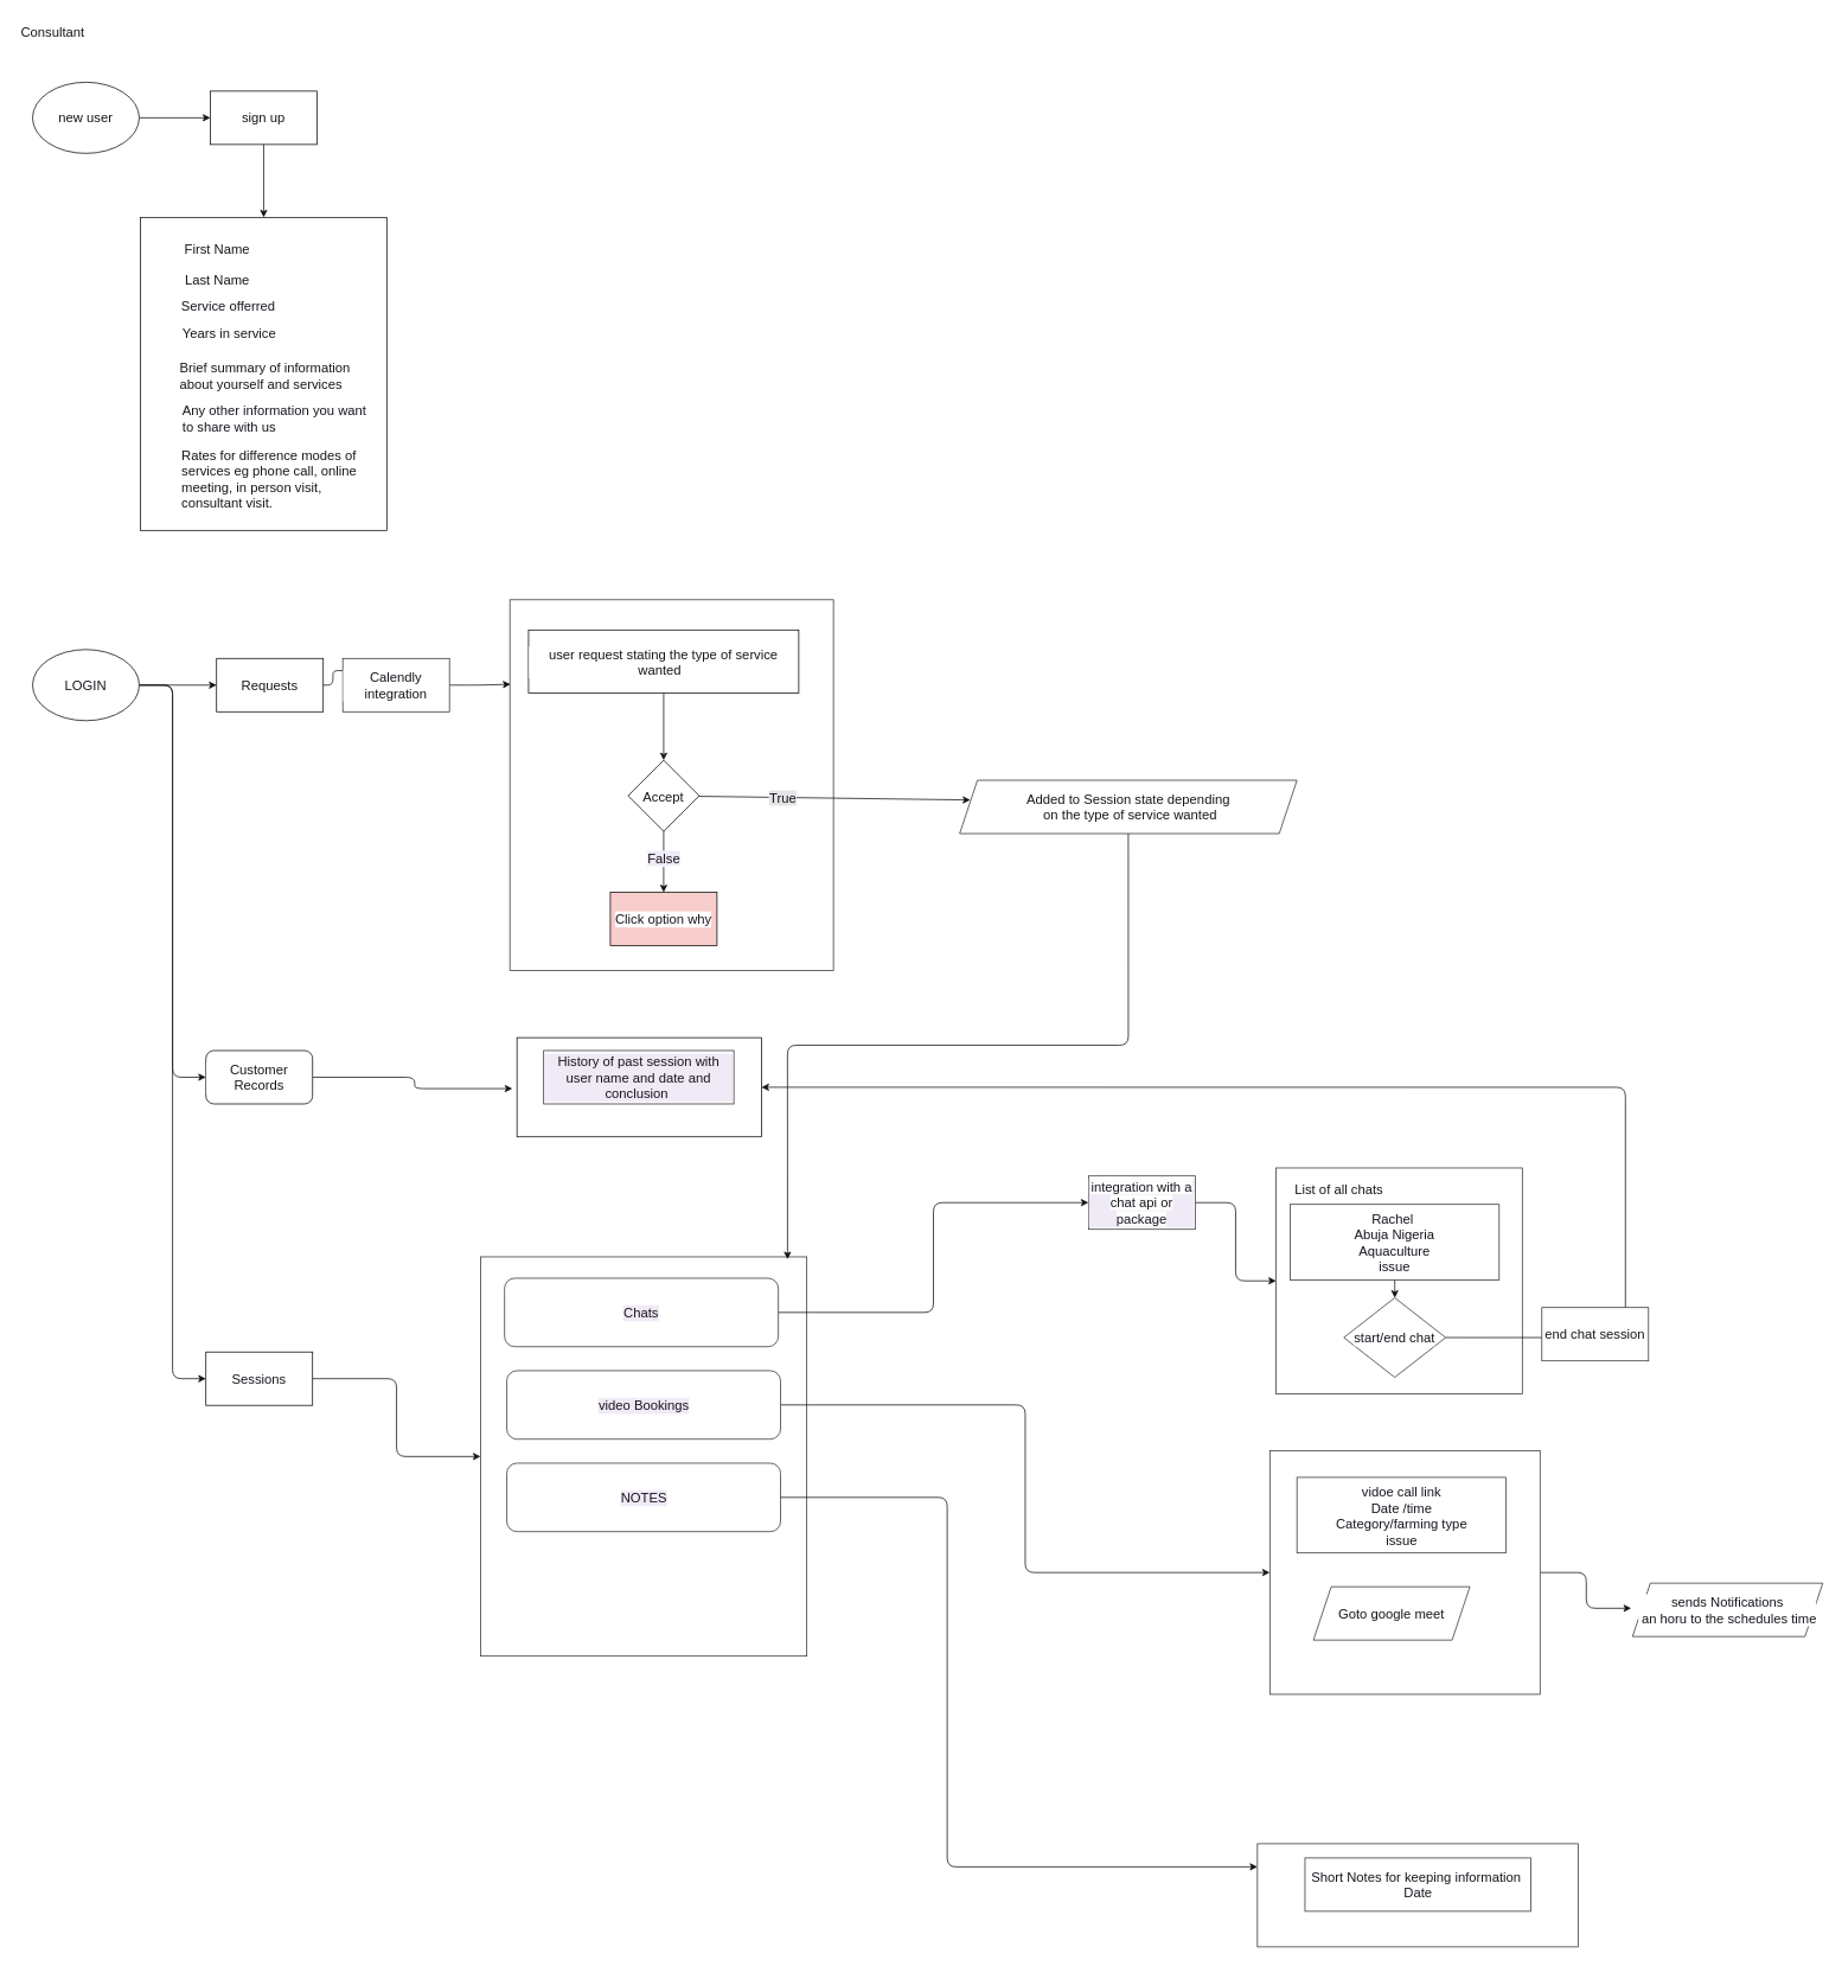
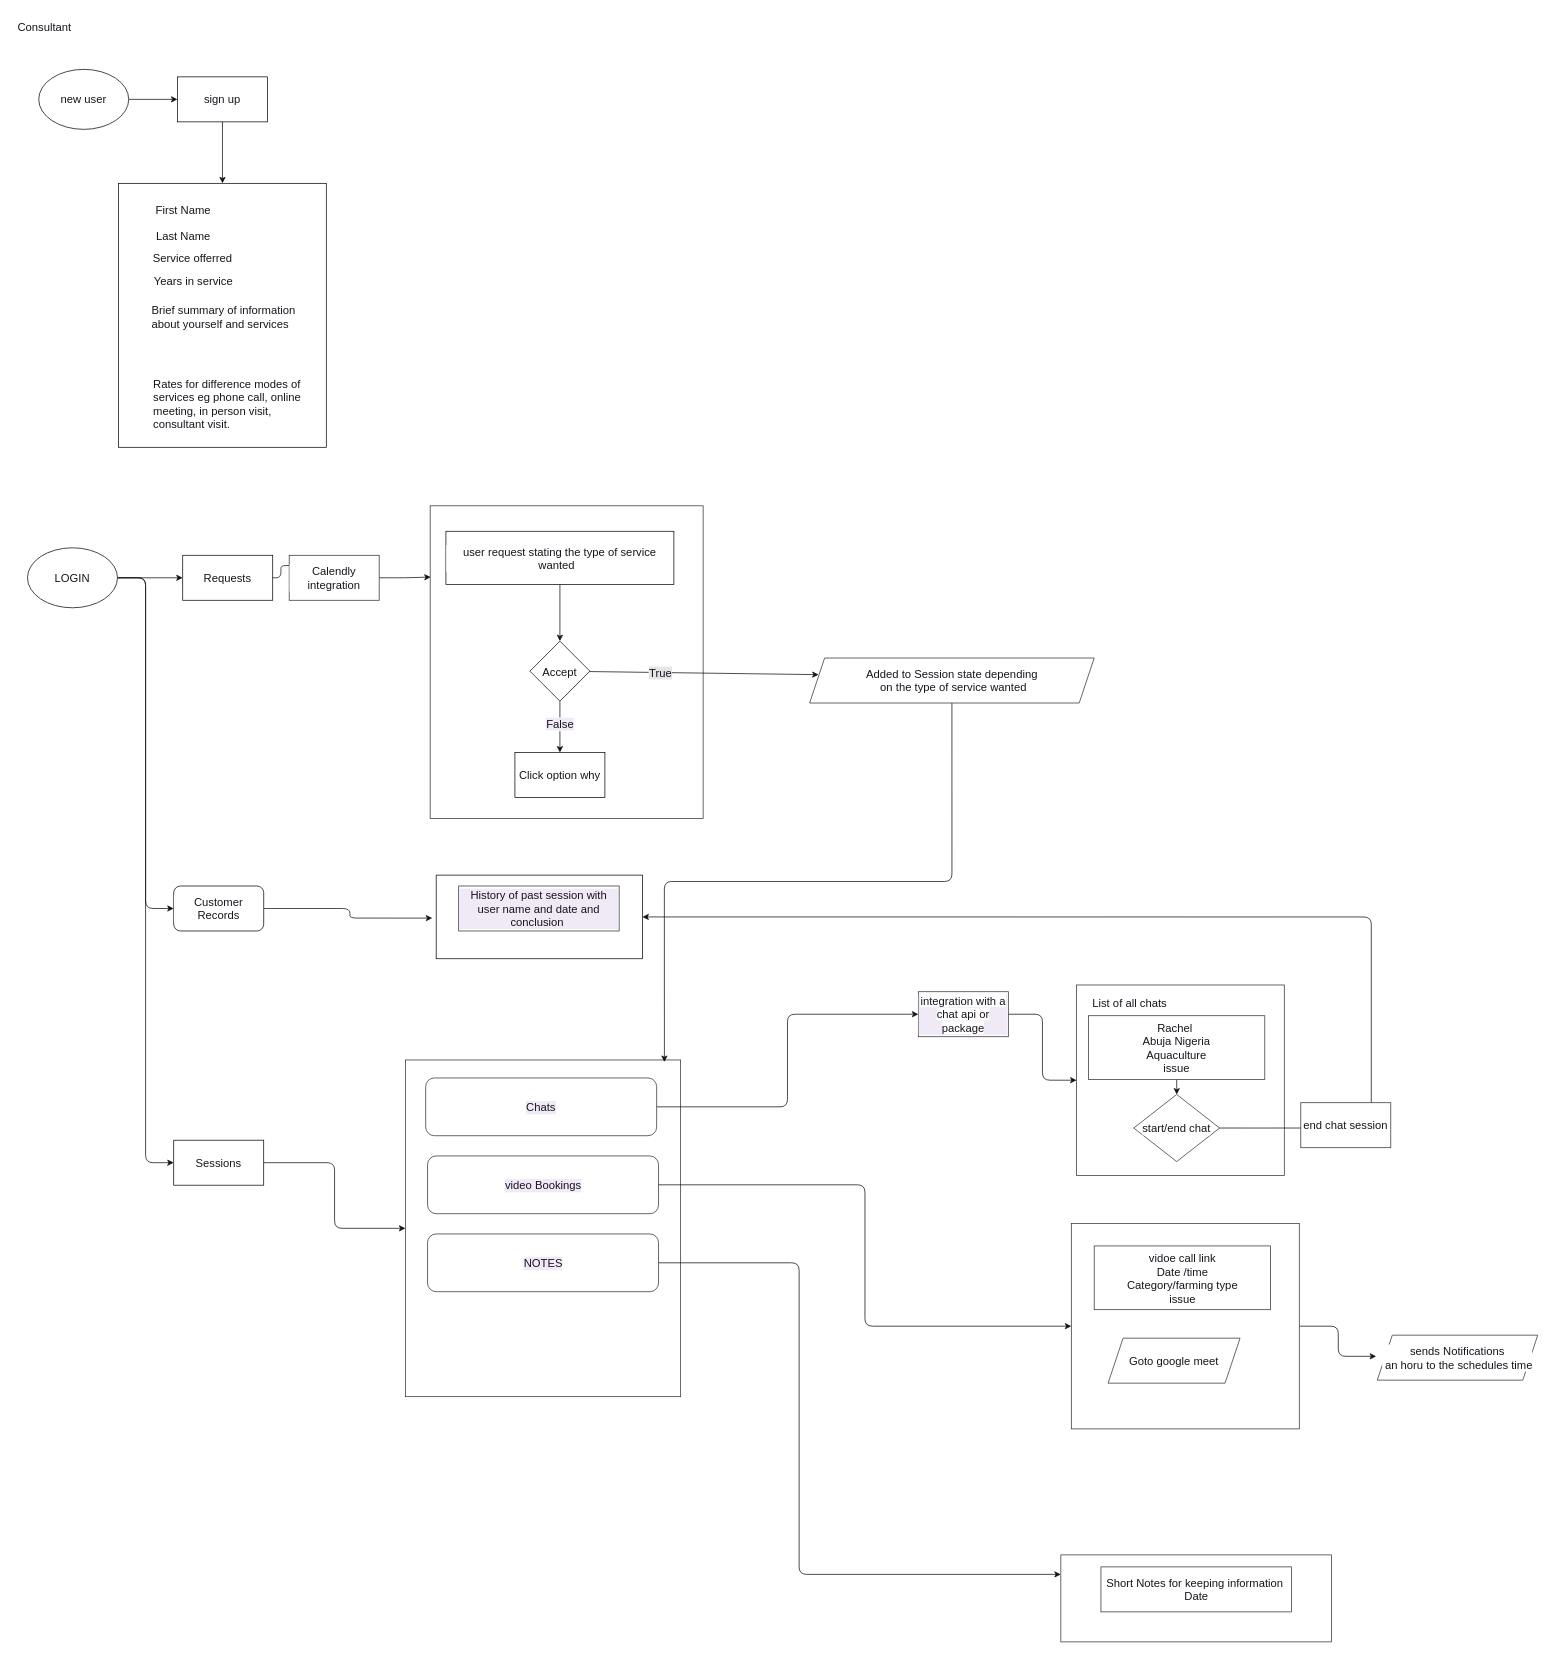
- <mxCell id="4" value="new user" style="ellipse;whiteSpace=wrap;html=1;labelBackgroundColor=#FFFFFF;strokeColor=#0d0c0c;fontSize=15;fontColor=#18141d;fillColor=#ffffff;" vertex="1" parent="1"><mxGeometry x="36" y="92" width="120" height="80" as="geometry" /></mxCell>
+ <mxCell id="4" value="new user" style="ellipse;whiteSpace=wrap;html=1;labelBackgroundColor=#FFFFFF;strokeColor=#0d0c0c;fontSize=15;fontColor=#18141d;fillColor=#ffffff;" vertex="1" parent="1"><mxGeometry x="51" y="92" width="120" height="80" as="geometry" /></mxCell>
- <mxCell id="12" value="Any other information you want to share with us" style="text;html=1;strokeColor=none;fillColor=none;align=left;verticalAlign=middle;whiteSpace=wrap;rounded=0;labelBackgroundColor=#FFFFFF;fontSize=15;fontColor=#18141d;" vertex="1" parent="1"><mxGeometry x="203" y="455" width="213" height="30" as="geometry" /></mxCell>
- <mxCell id="34" value="Click option why" style="whiteSpace=wrap;html=1;fontSize=15;align=center;fillColor=#f8cecc;strokeColor=#0d0c0c;fontColor=#18141d;rounded=0;labelBackgroundColor=#FFFFFF;" vertex="1" parent="1"><mxGeometry x="686" y="1003" width="120" height="60" as="geometry" /></mxCell>
+ <mxCell id="34" value="Click option why" style="whiteSpace=wrap;html=1;fontSize=15;align=center;fillColor=#ffffff;strokeColor=#0d0c0c;fontColor=#18141d;rounded=0;labelBackgroundColor=#FFFFFF;" vertex="1" parent="1"><mxGeometry x="686" y="1003" width="120" height="60" as="geometry" /></mxCell>
